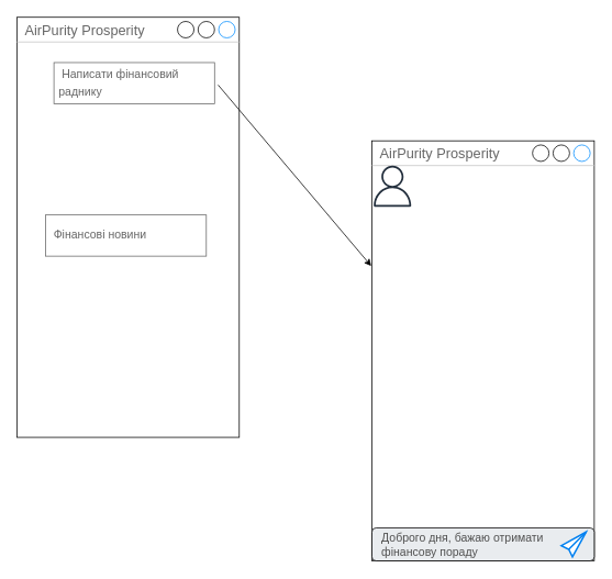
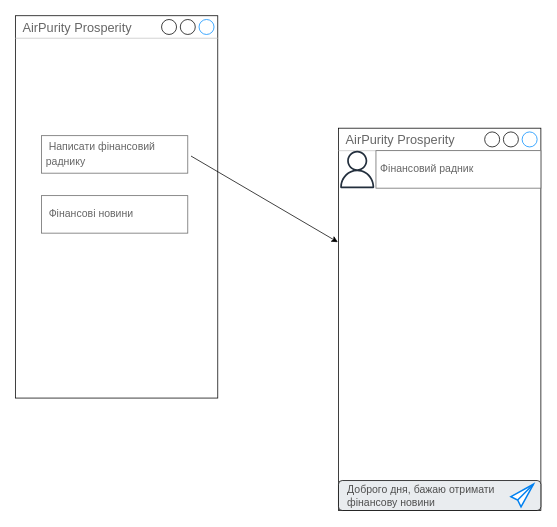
- <mxCell id="4" value="&lt;font style=&quot;font-size: 14px;&quot;&gt;&amp;nbsp;Написати&amp;nbsp;фінансовий раднику&lt;/font&gt;" style="strokeWidth=1;shadow=0;dashed=0;align=center;html=1;shape=mxgraph.mockup.text.textBox;fontColor=#666666;align=left;fontSize=17;spacingLeft=4;spacingTop=-3;whiteSpace=wrap;strokeColor=#666666;mainText=" vertex="1" parent="2"><mxGeometry x="45" y="55" width="195" height="50" as="geometry" /></mxCell>
+ <mxCell id="4" value="&lt;font style=&quot;font-size: 14px;&quot;&gt;&amp;nbsp;Написати&amp;nbsp;фінансовий раднику&lt;/font&gt;" style="strokeWidth=1;shadow=0;dashed=0;align=center;html=1;shape=mxgraph.mockup.text.textBox;fontColor=#666666;align=left;fontSize=17;spacingLeft=4;spacingTop=-3;whiteSpace=wrap;strokeColor=#666666;mainText=" vertex="1" parent="2"><mxGeometry x="35" y="160" width="195" height="50" as="geometry" /></mxCell>
+ <mxCell id="10" value="&lt;span style=&quot;font-size: 14px;&quot;&gt;Фінансовий радник&lt;/span&gt;" style="strokeWidth=1;shadow=0;dashed=0;align=center;html=1;shape=mxgraph.mockup.text.textBox;fontColor=#666666;align=left;fontSize=17;spacingLeft=4;spacingTop=-3;whiteSpace=wrap;strokeColor=#666666;mainText=" vertex="1" parent="1"><mxGeometry x="501" y="200" width="220" height="50" as="geometry" /></mxCell>
- <mxCell id="7" value="Доброго дня, бажаю отримати &lt;br&gt;фінансову пораду" style="html=1;shadow=0;dashed=0;shape=mxgraph.bootstrap.rrect;rSize=5;strokeColor=#000000;strokeWidth=1;fillColor=#E9ECEF;fontColor=#505050;whiteSpace=wrap;align=left;verticalAlign=middle;spacingLeft=10;fontSize=14;" vertex="1" parent="1"><mxGeometry x="451" y="640" width="270" height="40" as="geometry" /></mxCell>
+ <mxCell id="7" value="Доброго дня, бажаю отримати &lt;br&gt;фінансову новини" style="html=1;shadow=0;dashed=0;shape=mxgraph.bootstrap.rrect;rSize=5;strokeColor=#000000;strokeWidth=1;fillColor=#E9ECEF;fontColor=#505050;whiteSpace=wrap;align=left;verticalAlign=middle;spacingLeft=10;fontSize=14;" vertex="1" parent="1"><mxGeometry x="451" y="640" width="270" height="40" as="geometry" /></mxCell>
